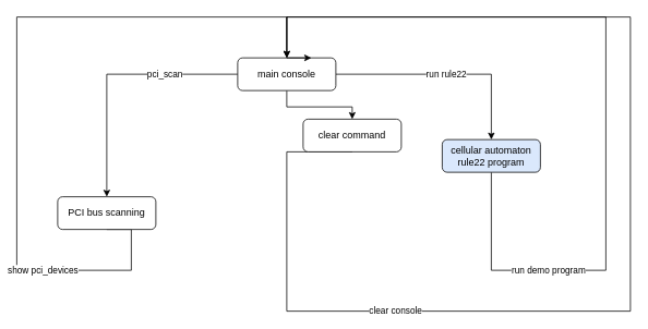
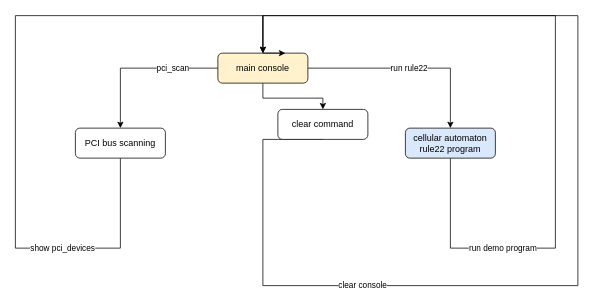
- <mxCell id="5" value="&lt;div&gt;main console&lt;/div&gt;" style="rounded=1;whiteSpace=wrap;html=1;fontSize=12;glass=0;strokeWidth=1;shadow=0;" parent="1" vertex="1"><mxGeometry x="290" y="70" width="120" height="40" as="geometry" /></mxCell>
+ <mxCell id="5" value="&lt;div&gt;main console&lt;/div&gt;" style="rounded=1;whiteSpace=wrap;html=1;fontSize=12;glass=0;strokeWidth=1;shadow=0;fillColor=#fff2cc;" parent="1" vertex="1"><mxGeometry x="290" y="70" width="120" height="40" as="geometry" /></mxCell>
- <mxCell id="7" value="PCI bus scanning" style="rounded=1;whiteSpace=wrap;html=1;fontSize=12;glass=0;strokeWidth=1;shadow=0;" parent="1" vertex="1"><mxGeometry x="70" y="240" width="120" height="40" as="geometry" /></mxCell>
+ <mxCell id="7" value="PCI bus scanning" style="rounded=1;whiteSpace=wrap;html=1;fontSize=12;glass=0;strokeWidth=1;shadow=0;" parent="1" vertex="1"><mxGeometry x="100" y="170" width="120" height="40" as="geometry" /></mxCell>
